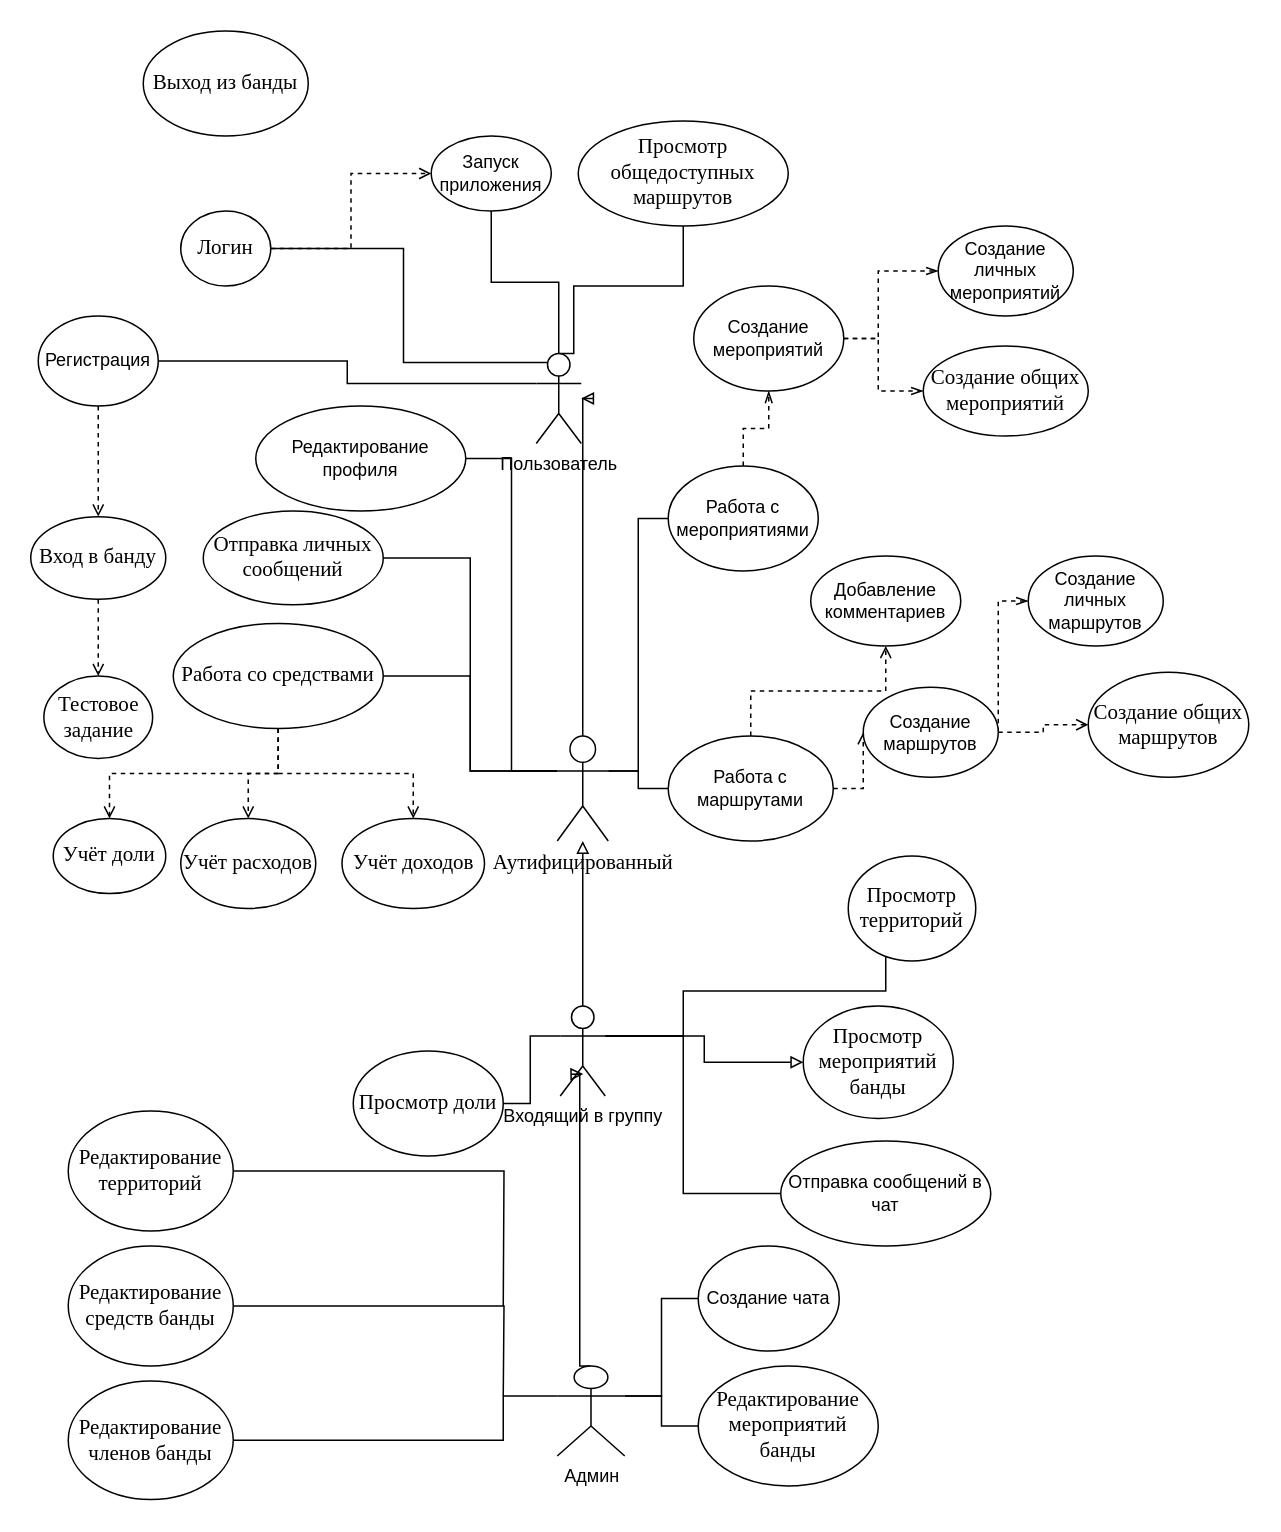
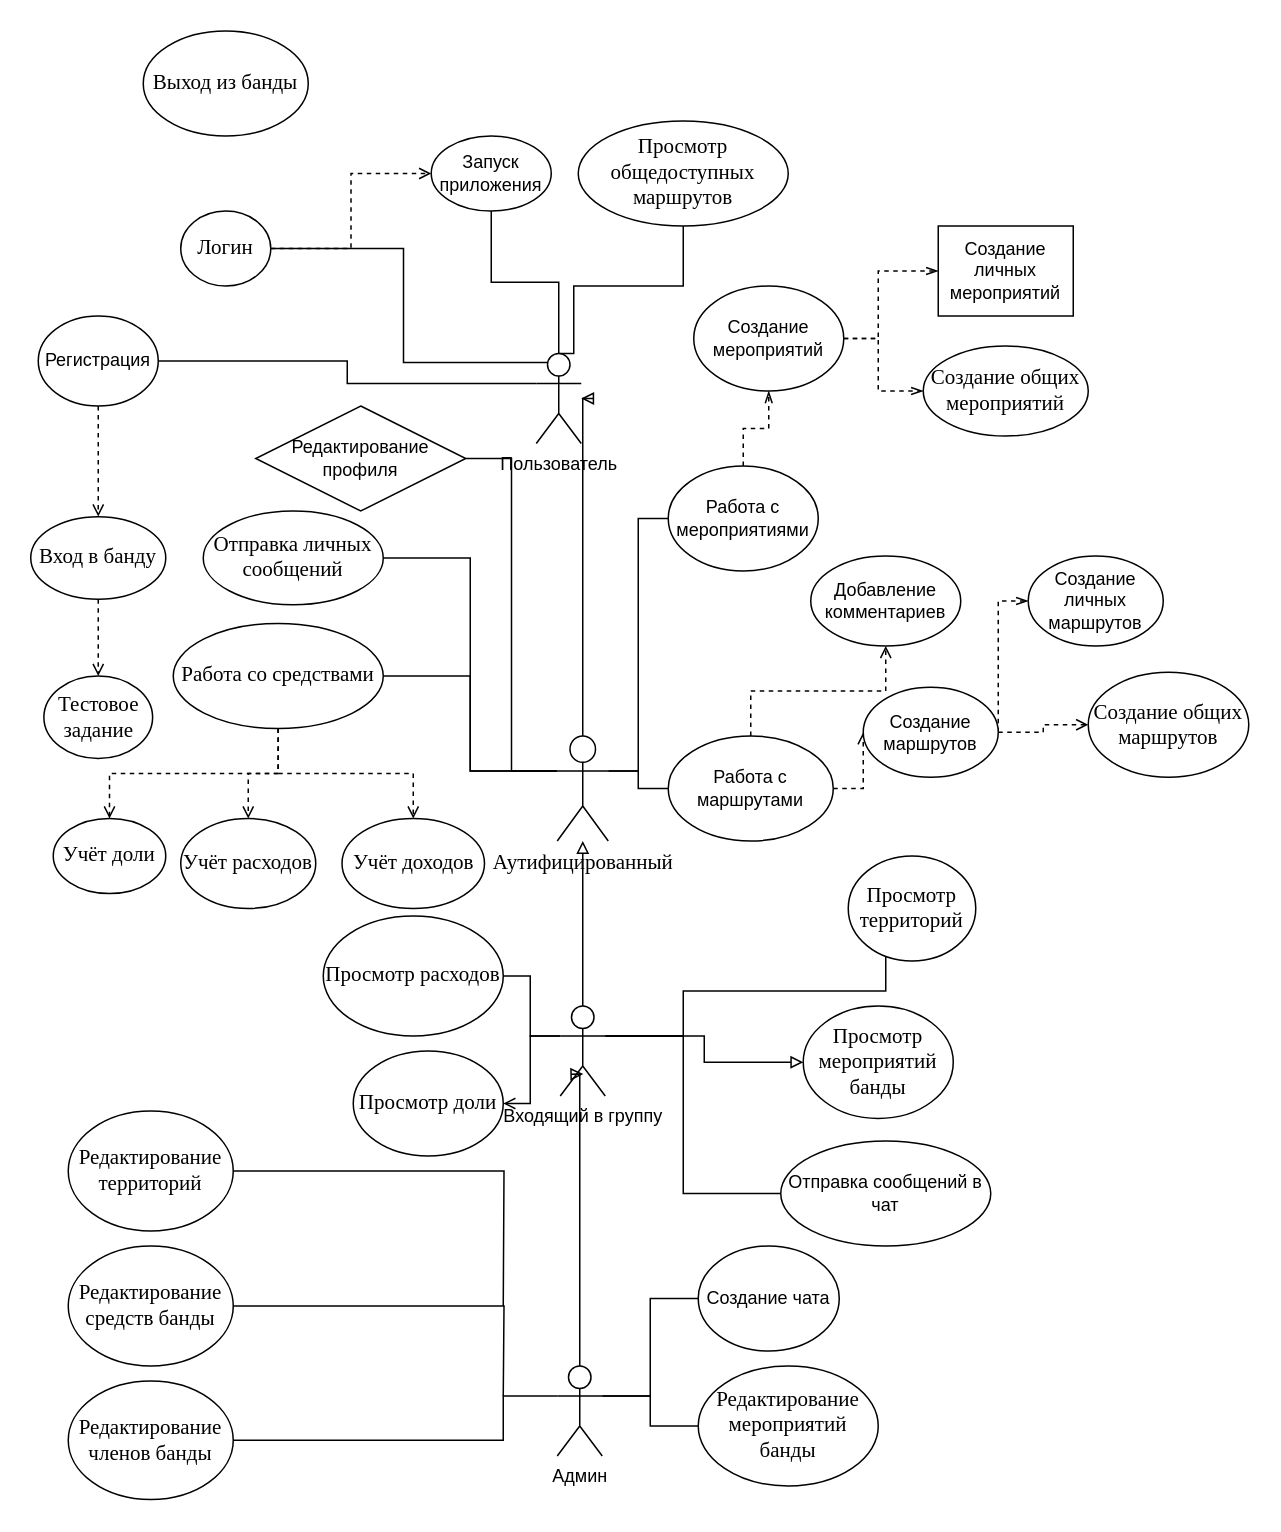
- <mxCell id="64" value="Создание личных мероприятий" style="ellipse;whiteSpace=wrap;html=1;" vertex="1" parent="1"><mxGeometry x="625" y="150" width="90" height="60" as="geometry" /></mxCell>
+ <mxCell id="64" value="Создание личных мероприятий" style="whiteSpace=wrap;html=1;rounded=0;" vertex="1" parent="1"><mxGeometry x="625" y="150" width="90" height="60" as="geometry" /></mxCell>
- <mxCell id="45" value="Редактирование профиля" style="ellipse;whiteSpace=wrap;html=1;" vertex="1" parent="1"><mxGeometry x="170" y="270" width="140" height="70" as="geometry" /></mxCell>
+ <mxCell id="45" value="Редактирование профиля" style="rhombus;whiteSpace=wrap;html=1;" vertex="1" parent="1"><mxGeometry x="170" y="270" width="140" height="70" as="geometry" /></mxCell>
+ <mxCell id="12" value="Просмотр расходов" style="ellipse;whiteSpace=wrap;html=1;fontFamily=Times New Roman;fontSize=14;" parent="1" vertex="1"><mxGeometry x="215" y="610" width="120" height="80" as="geometry" /></mxCell>
+ <mxCell id="42" style="edgeStyle=orthogonalEdgeStyle;rounded=0;orthogonalLoop=1;jettySize=auto;html=1;exitX=0;exitY=0.333;exitDx=0;exitDy=0;exitPerimeter=0;entryX=1;entryY=0.5;entryDx=0;entryDy=0;fontFamily=Times New Roman;fontSize=14;endArrow=none;endFill=0;" edge="1" parent="1" source="44" target="12"><mxGeometry relative="1" as="geometry" /></mxCell>
- <mxCell id="43" style="edgeStyle=orthogonalEdgeStyle;rounded=0;orthogonalLoop=1;jettySize=auto;html=1;exitX=0;exitY=0.333;exitDx=0;exitDy=0;exitPerimeter=0;entryX=1;entryY=0.5;entryDx=0;entryDy=0;fontFamily=Times New Roman;fontSize=14;endArrow=none;endFill=0;" edge="1" parent="1" source="44" target="11"><mxGeometry relative="1" as="geometry" /></mxCell>
+ <mxCell id="43" style="edgeStyle=orthogonalEdgeStyle;rounded=0;orthogonalLoop=1;jettySize=auto;html=1;exitX=0;exitY=0.333;exitDx=0;exitDy=0;exitPerimeter=0;entryX=1;entryY=0.5;entryDx=0;entryDy=0;fontFamily=Times New Roman;fontSize=14;endArrow=open;endFill=0;" edge="1" parent="1" source="44" target="11"><mxGeometry relative="1" as="geometry" /></mxCell>
- <mxCell id="32" value="Админ" style="shape=umlActor;verticalLabelPosition=bottom;verticalAlign=top;html=1;" vertex="1" parent="1"><mxGeometry x="371" y="910" width="45" height="60" as="geometry" /></mxCell>
+ <mxCell id="32" value="Админ" style="shape=umlActor;verticalLabelPosition=bottom;verticalAlign=top;html=1;" vertex="1" parent="1"><mxGeometry x="371" y="910" width="30" height="60" as="geometry" /></mxCell>
